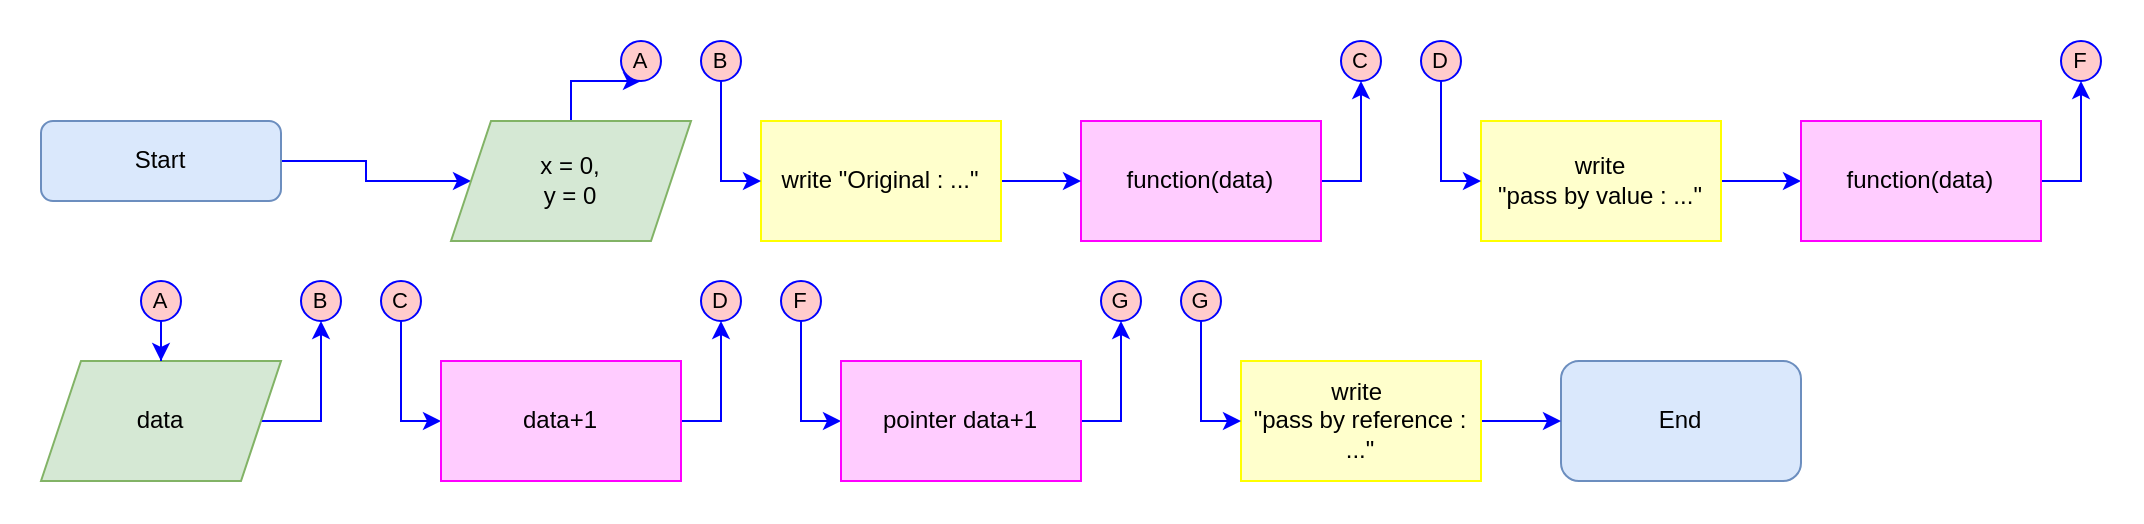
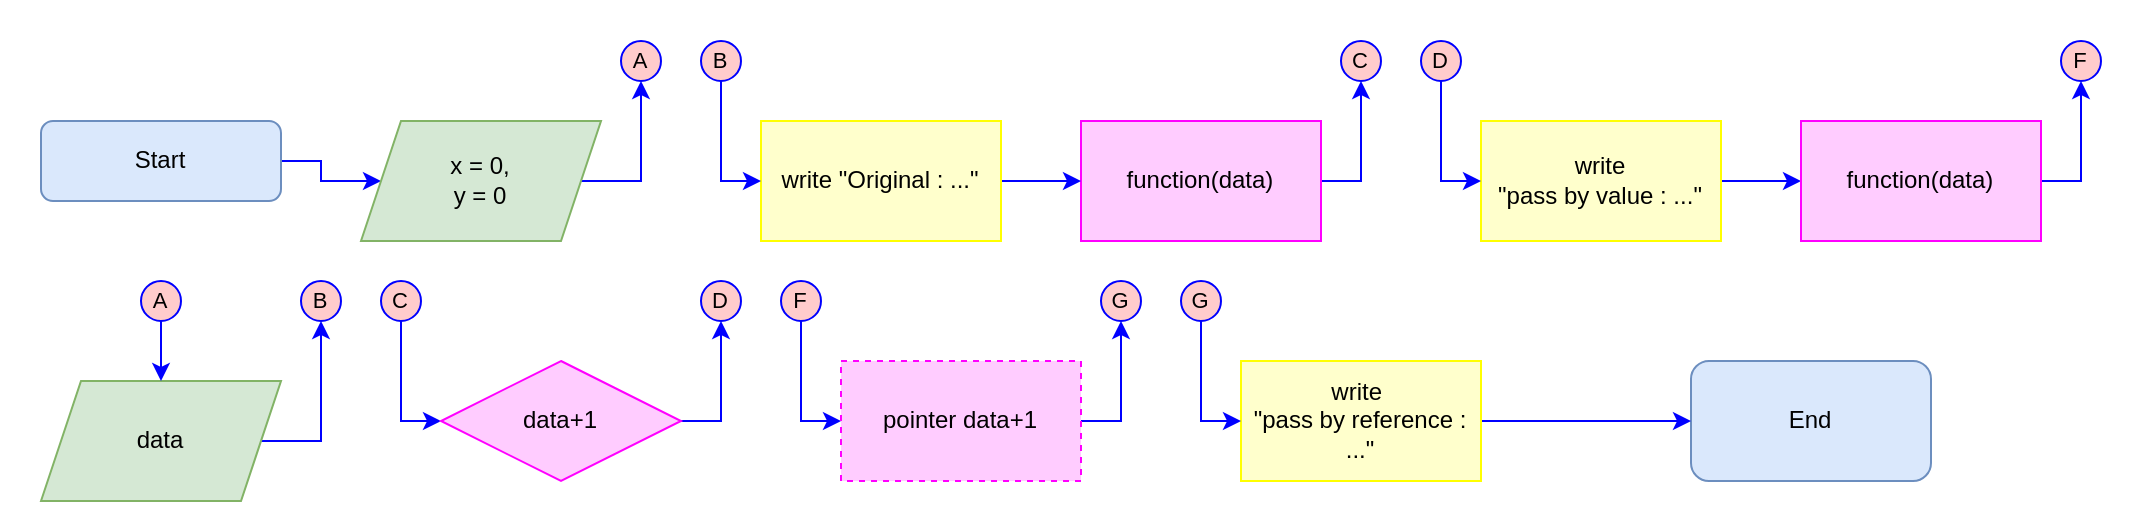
- <mxCell id="5" value="x = 0,&lt;br&gt;y = 0" style="shape=parallelogram;perimeter=parallelogramPerimeter;whiteSpace=wrap;html=1;fixedSize=1;fillColor=#d5e8d4;strokeColor=#82b366;" parent="1" vertex="1"><mxGeometry x="225" y="60" width="120" height="60" as="geometry" /></mxCell>
+ <mxCell id="5" value="x = 0,&lt;br&gt;y = 0" style="shape=parallelogram;perimeter=parallelogramPerimeter;whiteSpace=wrap;html=1;fixedSize=1;fillColor=#d5e8d4;strokeColor=#82b366;" parent="1" vertex="1"><mxGeometry x="180" y="60" width="120" height="60" as="geometry" /></mxCell>
- <mxCell id="10" value="data" style="shape=parallelogram;perimeter=parallelogramPerimeter;whiteSpace=wrap;html=1;fixedSize=1;fillColor=#d5e8d4;strokeColor=#82b366;" parent="1" vertex="1"><mxGeometry x="20" y="180" width="120" height="60" as="geometry" /></mxCell>
+ <mxCell id="10" value="data" style="shape=parallelogram;perimeter=parallelogramPerimeter;whiteSpace=wrap;html=1;fixedSize=1;fillColor=#d5e8d4;strokeColor=#82b366;" parent="1" vertex="1"><mxGeometry x="20" y="190" width="120" height="60" as="geometry" /></mxCell>
- <mxCell id="18" value="data+1" style="rounded=0;whiteSpace=wrap;html=1;fillColor=#FFCCFF;strokeColor=#FF00FF;" parent="1" vertex="1"><mxGeometry x="220" y="180" width="120" height="60" as="geometry" /></mxCell>
+ <mxCell id="18" value="data+1" style="rhombus;whiteSpace=wrap;html=1;fillColor=#FFCCFF;strokeColor=#FF00FF;" parent="1" vertex="1"><mxGeometry x="220" y="180" width="120" height="60" as="geometry" /></mxCell>
- <mxCell id="35" value="pointer data+1" style="rounded=0;whiteSpace=wrap;html=1;fillColor=#FFCCFF;strokeColor=#FF00FF;" vertex="1" parent="1"><mxGeometry x="420" y="180" width="120" height="60" as="geometry" /></mxCell>
+ <mxCell id="35" value="pointer data+1" style="rounded=0;whiteSpace=wrap;html=1;fillColor=#FFCCFF;strokeColor=#FF00FF;dashed=1;" vertex="1" parent="1"><mxGeometry x="420" y="180" width="120" height="60" as="geometry" /></mxCell>
- <mxCell id="6" value="End" style="rounded=1;whiteSpace=wrap;html=1;fillColor=#dae8fc;strokeColor=#6c8ebf;" parent="1" vertex="1"><mxGeometry x="780" y="180" width="120" height="60" as="geometry" /></mxCell>
+ <mxCell id="6" value="End" style="rounded=1;whiteSpace=wrap;html=1;fillColor=#dae8fc;strokeColor=#6c8ebf;" parent="1" vertex="1"><mxGeometry x="845" y="180" width="120" height="60" as="geometry" /></mxCell>
